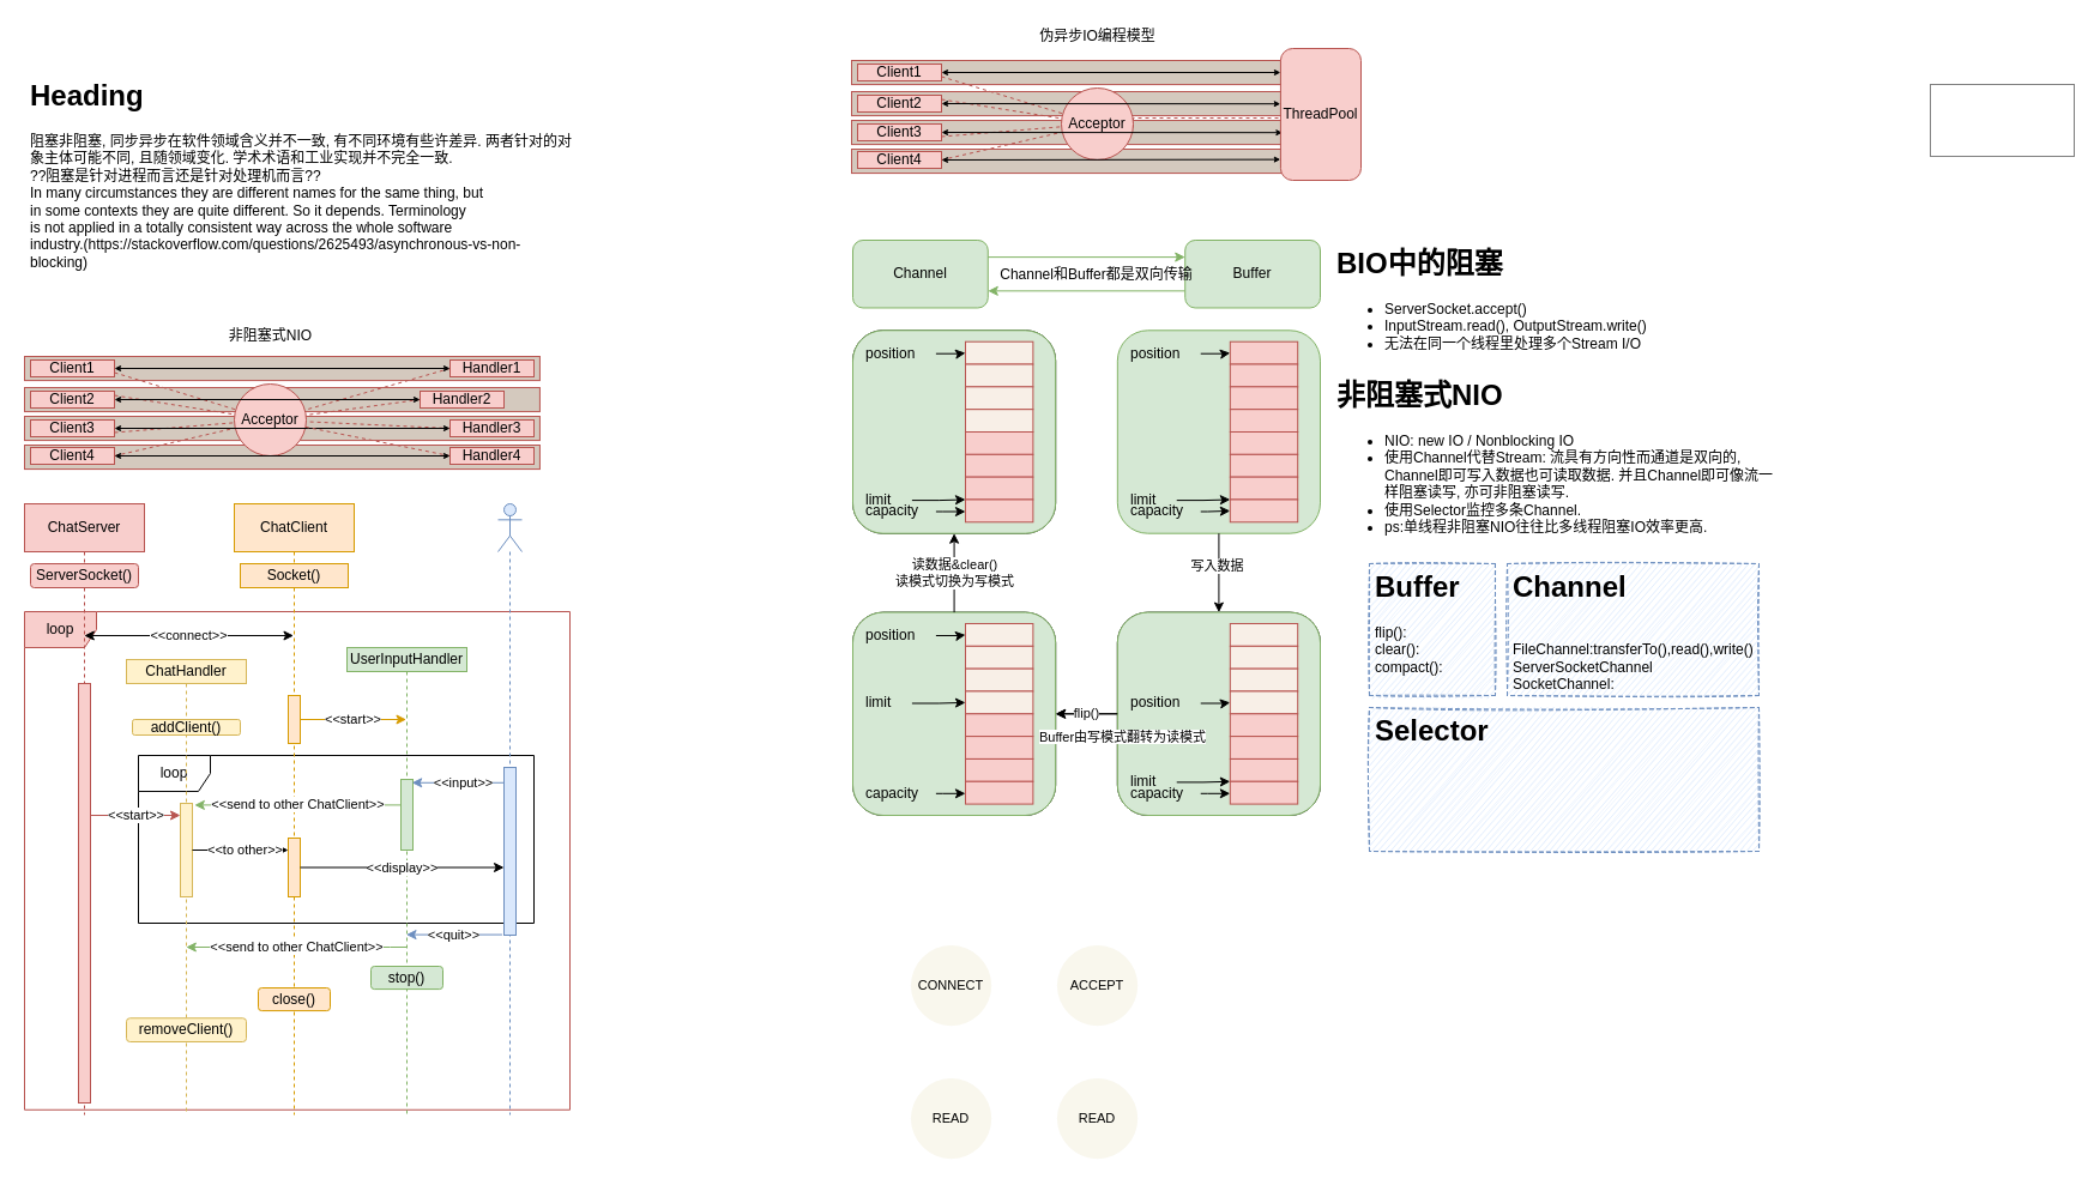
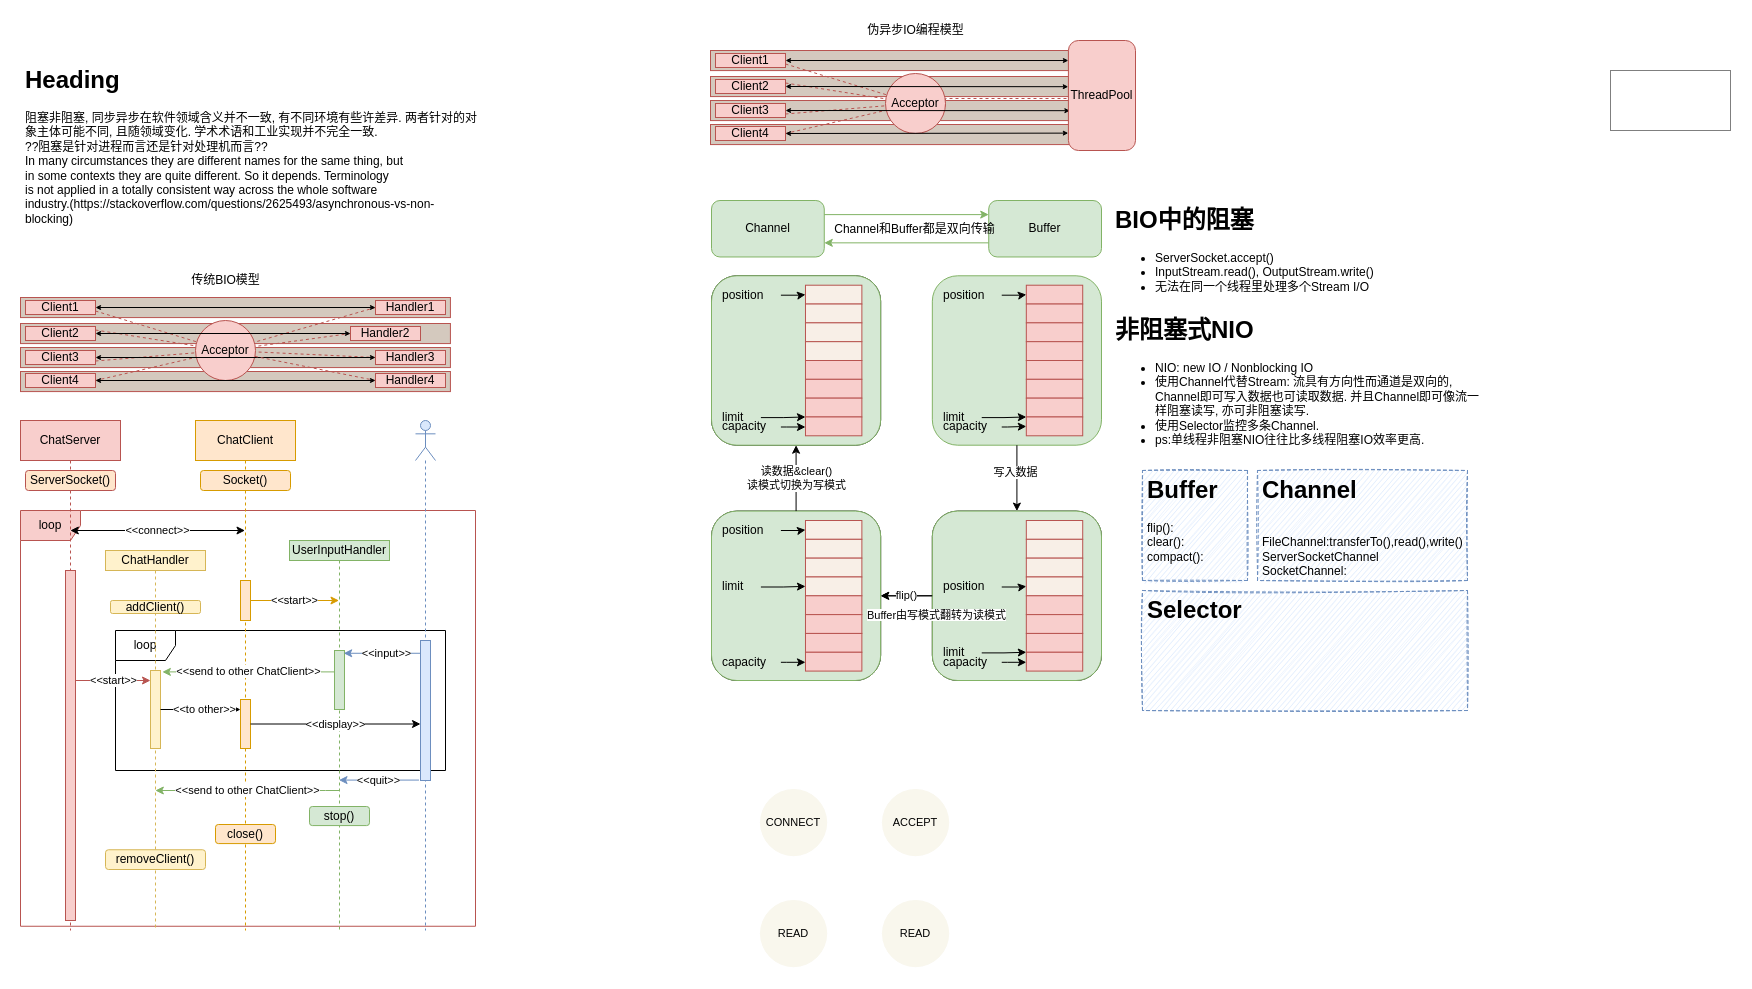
- <mxCell id="29" value="非阻塞式NIO" style="text;html=1;align=center;verticalAlign=middle;resizable=0;points=[];autosize=1;" parent="3" vertex="1"><mxGeometry x="165" width="80" height="20" as="geometry" /></mxCell>
+ <mxCell id="29" value="传统BIO模型" style="text;html=1;align=center;verticalAlign=middle;resizable=0;points=[];autosize=1;" parent="3" vertex="1"><mxGeometry x="165" width="80" height="20" as="geometry" /></mxCell>
- <mxCell id="58" value="ServerSocket()" style="whiteSpace=wrap;html=1;fillColor=#f8cecc;strokeColor=#b85450;rounded=1;" parent="56" vertex="1"><mxGeometry x="5" y="50" width="90" height="20" as="geometry" /></mxCell>
+ <mxCell id="58" value="ServerSocket()" style="whiteSpace=wrap;html=1;fillColor=#ffe6cc;strokeColor=#b85450;rounded=1;" parent="56" vertex="1"><mxGeometry x="5" y="50" width="90" height="20" as="geometry" /></mxCell>
- <mxCell id="60" value="Socket()" style="whiteSpace=wrap;html=1;fillColor=#ffe6cc;strokeColor=#d79b00;rounded=0;" parent="59" vertex="1"><mxGeometry x="5" y="50" width="90" height="20" as="geometry" /></mxCell>
+ <mxCell id="60" value="Socket()" style="whiteSpace=wrap;html=1;fillColor=#ffe6cc;strokeColor=#d79b00;rounded=1;" parent="59" vertex="1"><mxGeometry x="5" y="50" width="90" height="20" as="geometry" /></mxCell>
